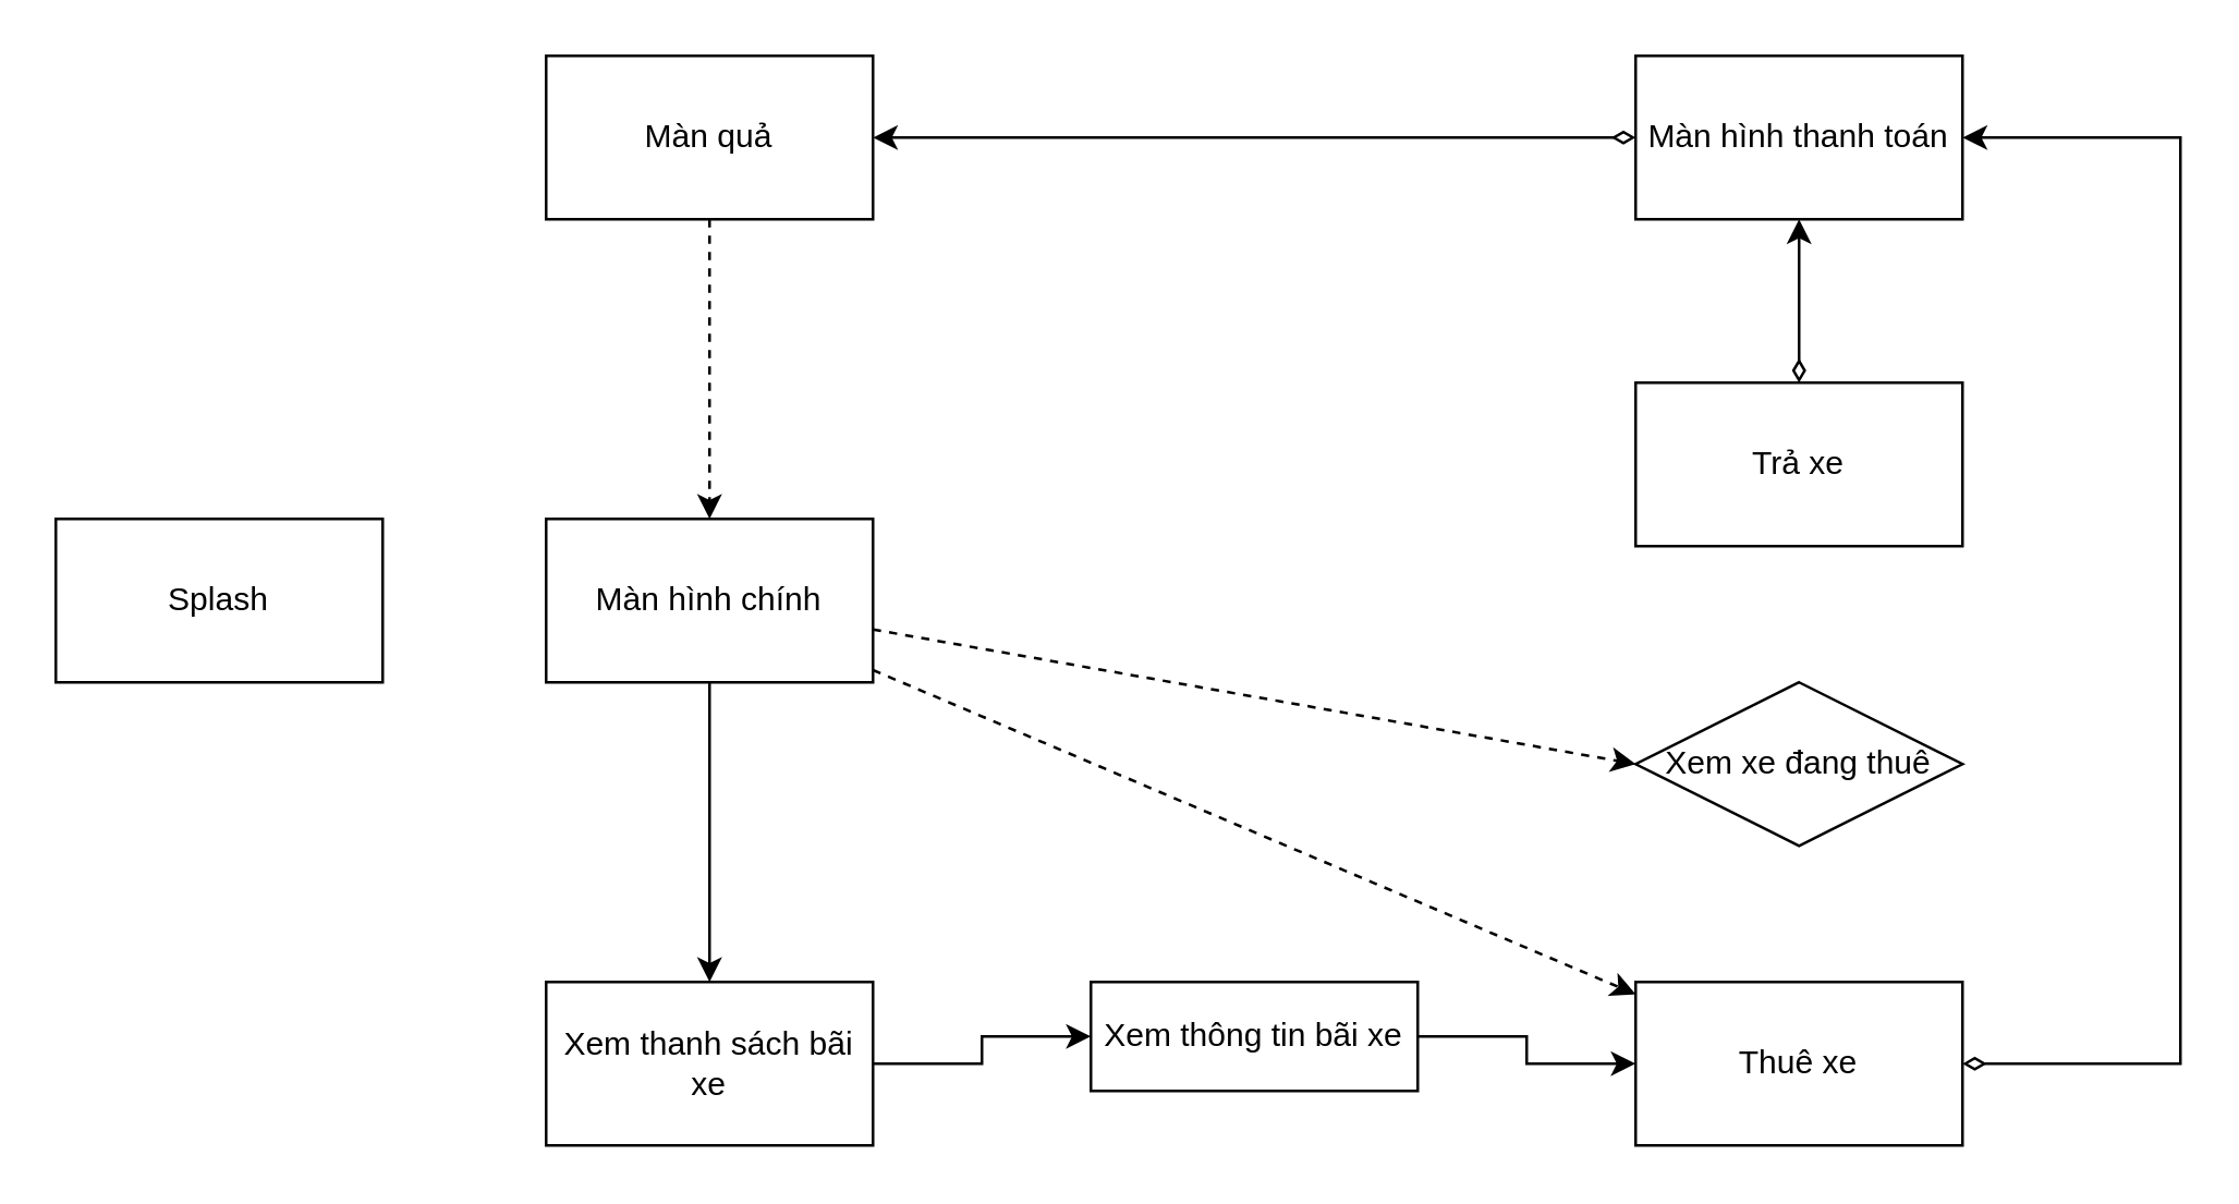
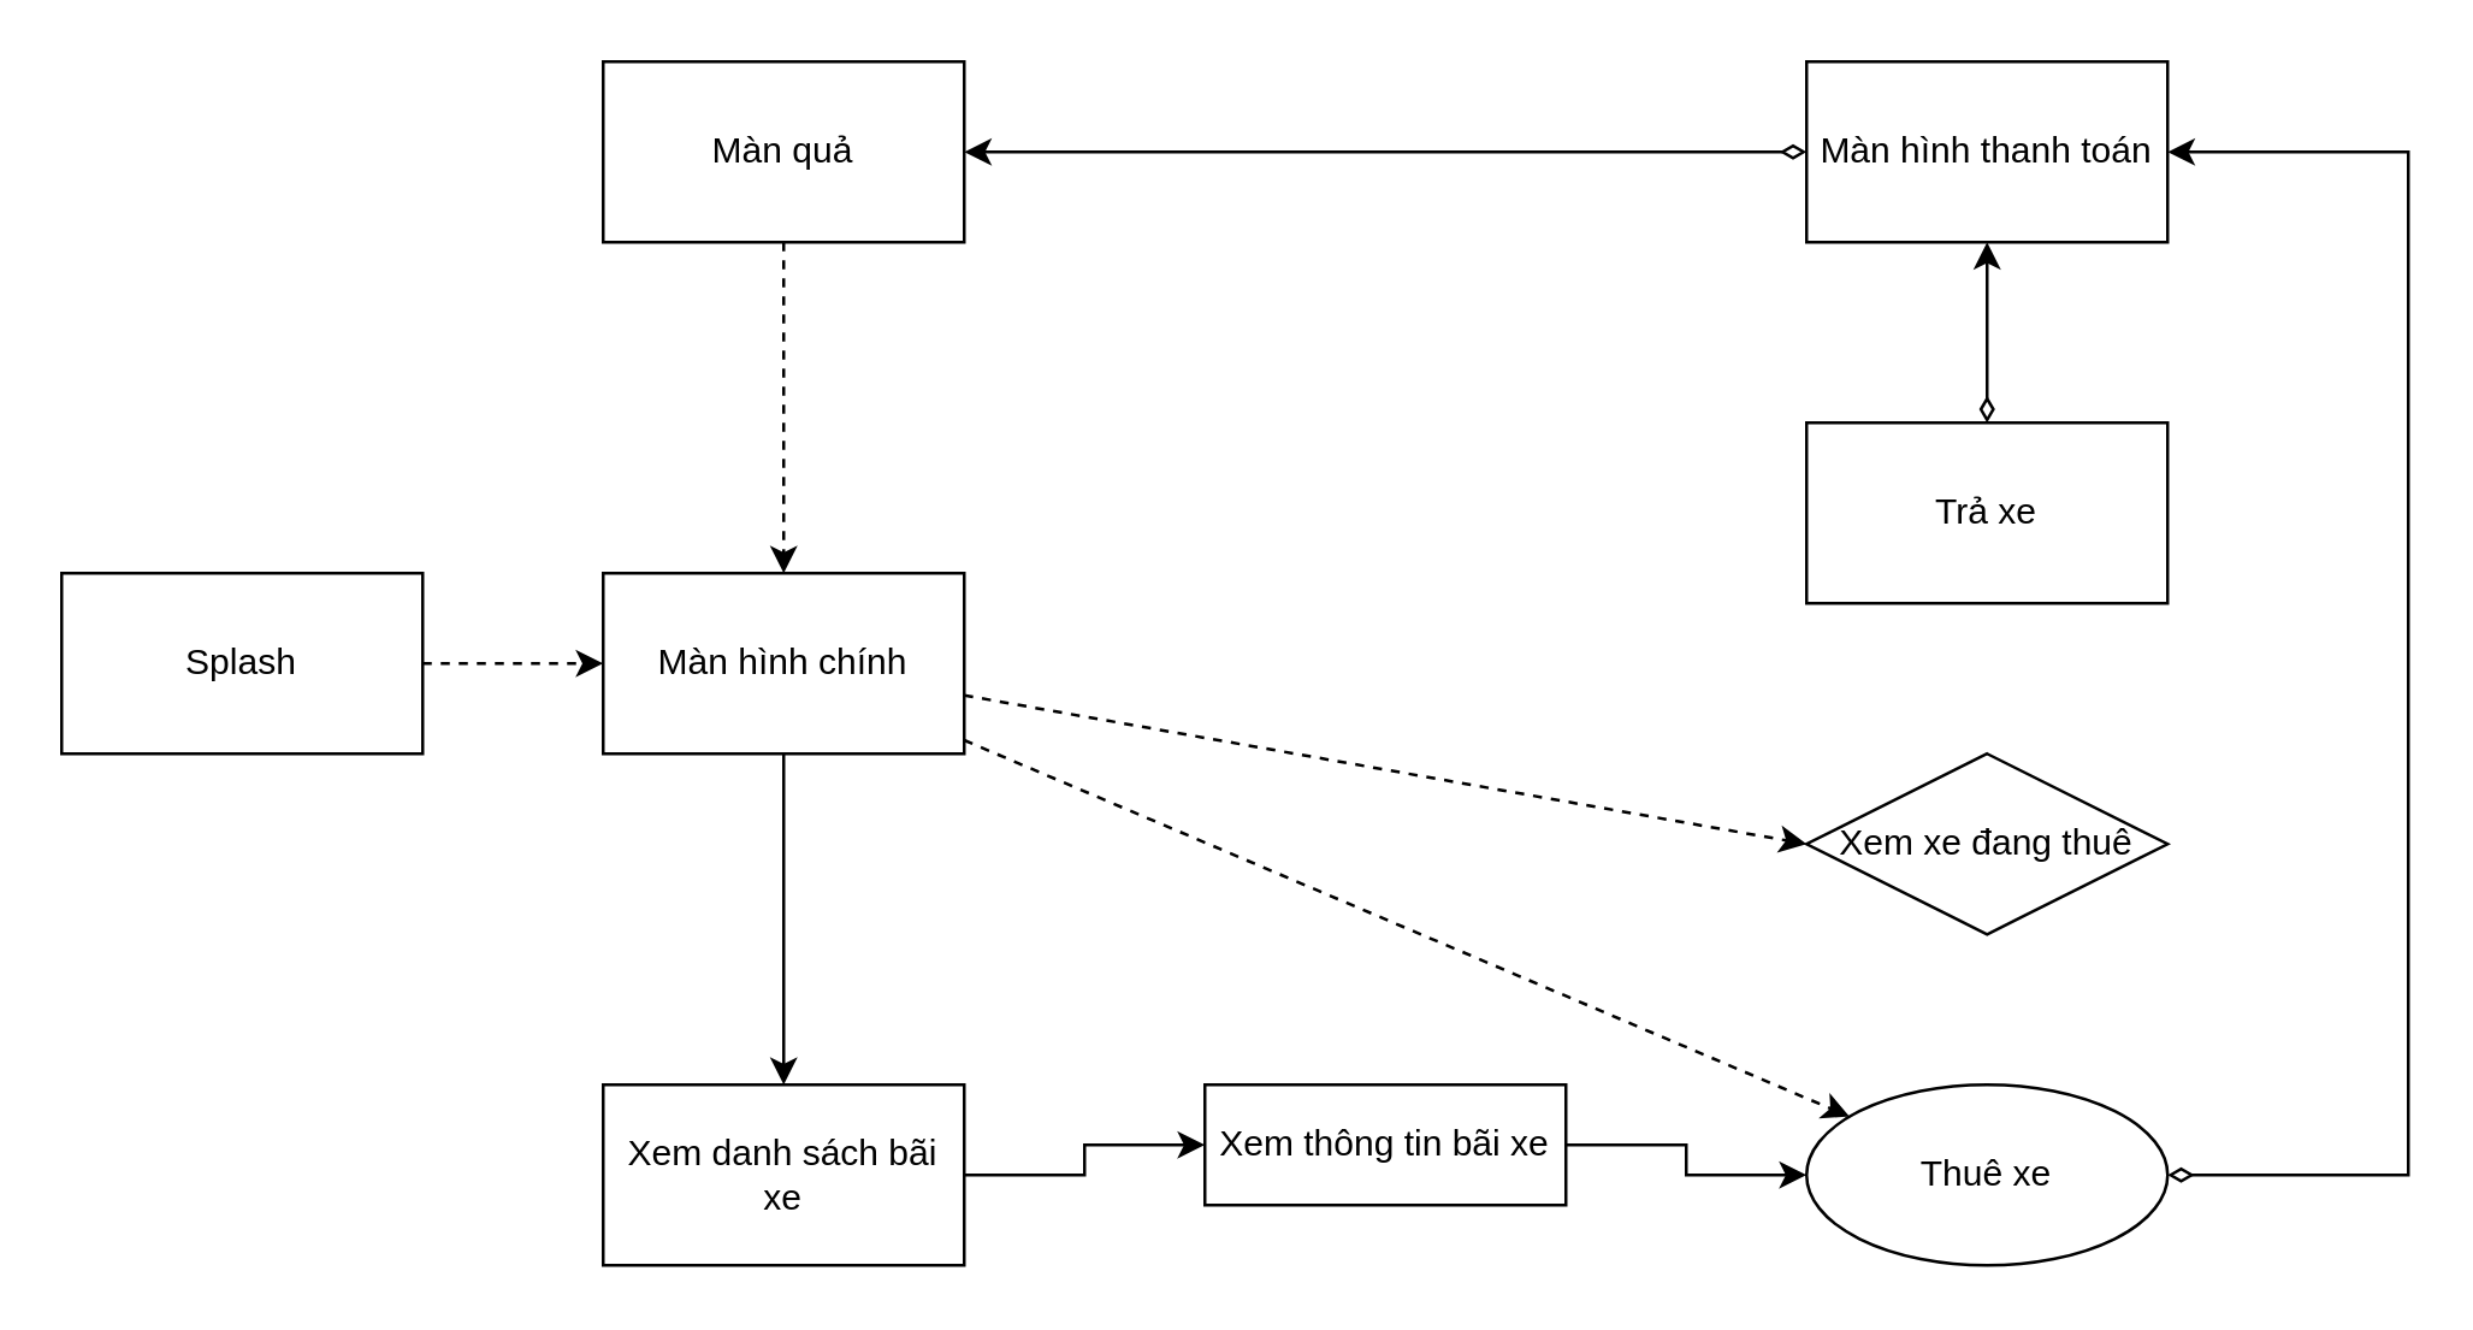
+ <mxCell id="6" value="" style="edgeStyle=orthogonalEdgeStyle;rounded=0;orthogonalLoop=1;jettySize=auto;html=1;dashed=1;" parent="1" source="7" target="5" edge="1"><mxGeometry relative="1" as="geometry" /></mxCell>
- <mxCell id="9" value="Xem thanh sách bãi xe" style="rounded=0;whiteSpace=wrap;html=1;" parent="1" vertex="1"><mxGeometry x="200" y="360" width="120" height="60" as="geometry" /></mxCell>
+ <mxCell id="9" value="Xem danh sách bãi xe" style="rounded=0;whiteSpace=wrap;html=1;" parent="1" vertex="1"><mxGeometry x="200" y="360" width="120" height="60" as="geometry" /></mxCell>
- <mxCell id="11" value="Thuê xe" style="whiteSpace=wrap;html=1;rounded=0;" parent="1" vertex="1"><mxGeometry x="600" y="360" width="120" height="60" as="geometry" /></mxCell>
+ <mxCell id="11" value="Thuê xe" style="ellipse;whiteSpace=wrap;html=1;" parent="1" vertex="1"><mxGeometry x="600" y="360" width="120" height="60" as="geometry" /></mxCell>
